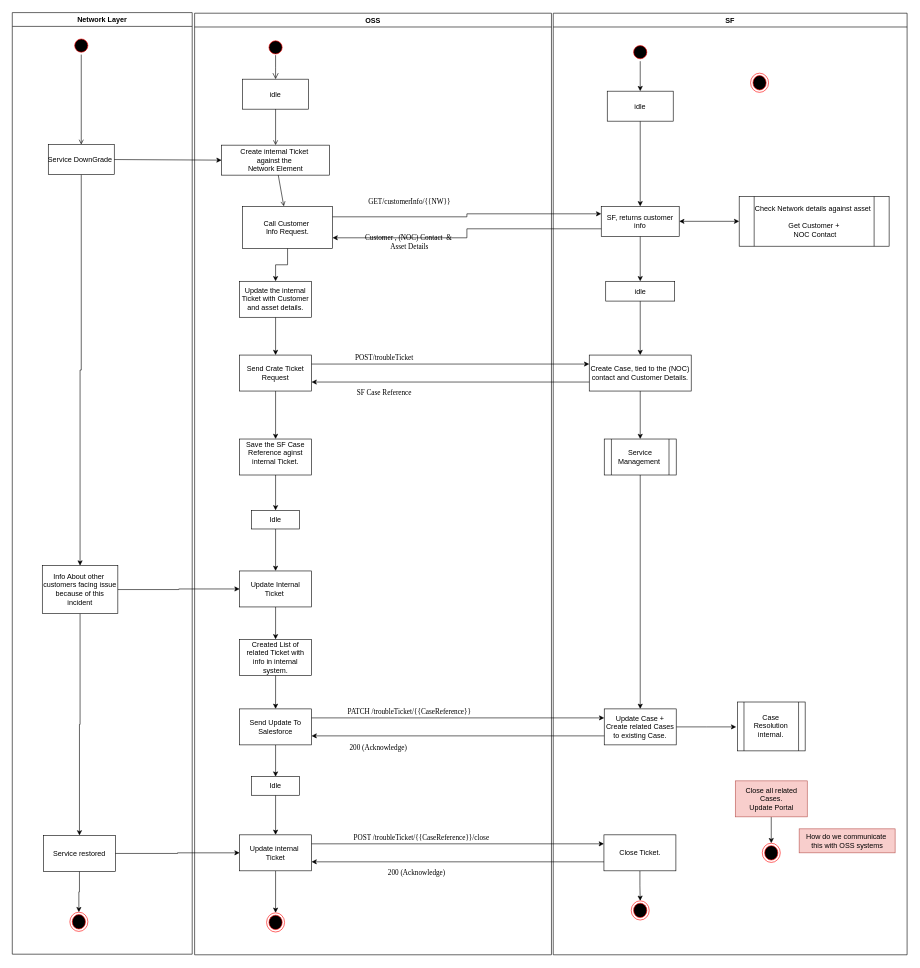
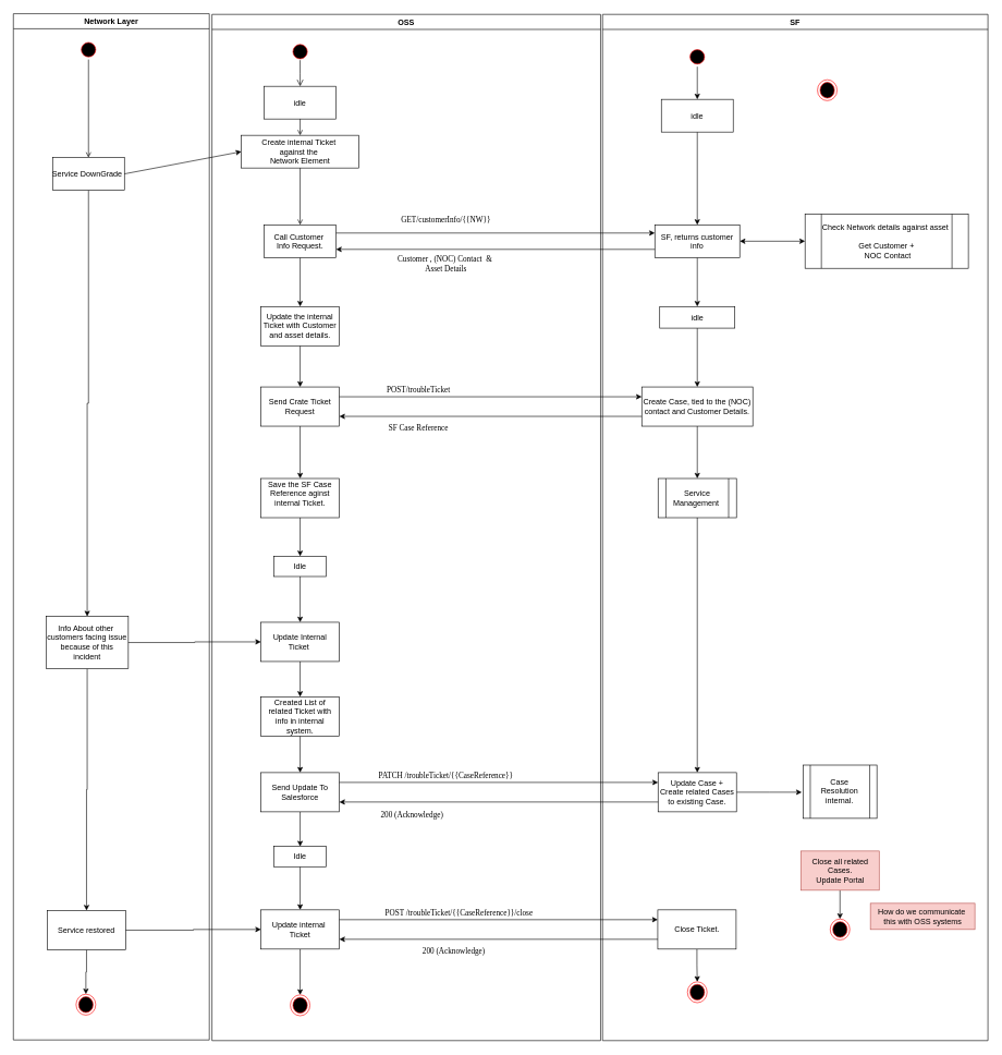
- <mxCell id="16" value="Create internal Ticket &#10;against the &#10;Network Element" style="" vertex="1" parent="12"><mxGeometry x="45" y="220" width="180" height="50" as="geometry" /></mxCell>
+ <mxCell id="16" value="Create internal Ticket &#10;against the &#10;Network Element" style="" vertex="1" parent="12"><mxGeometry x="45" y="185" width="180" height="50" as="geometry" /></mxCell>
- <mxCell id="19" value="Call Customer &#10;Info Request." style="" vertex="1" parent="12"><mxGeometry x="80" y="322" width="150" height="70" as="geometry" /></mxCell>
+ <mxCell id="19" value="Call Customer &#10;Info Request." style="" vertex="1" parent="12"><mxGeometry x="80" y="322" width="110" height="50" as="geometry" /></mxCell>
